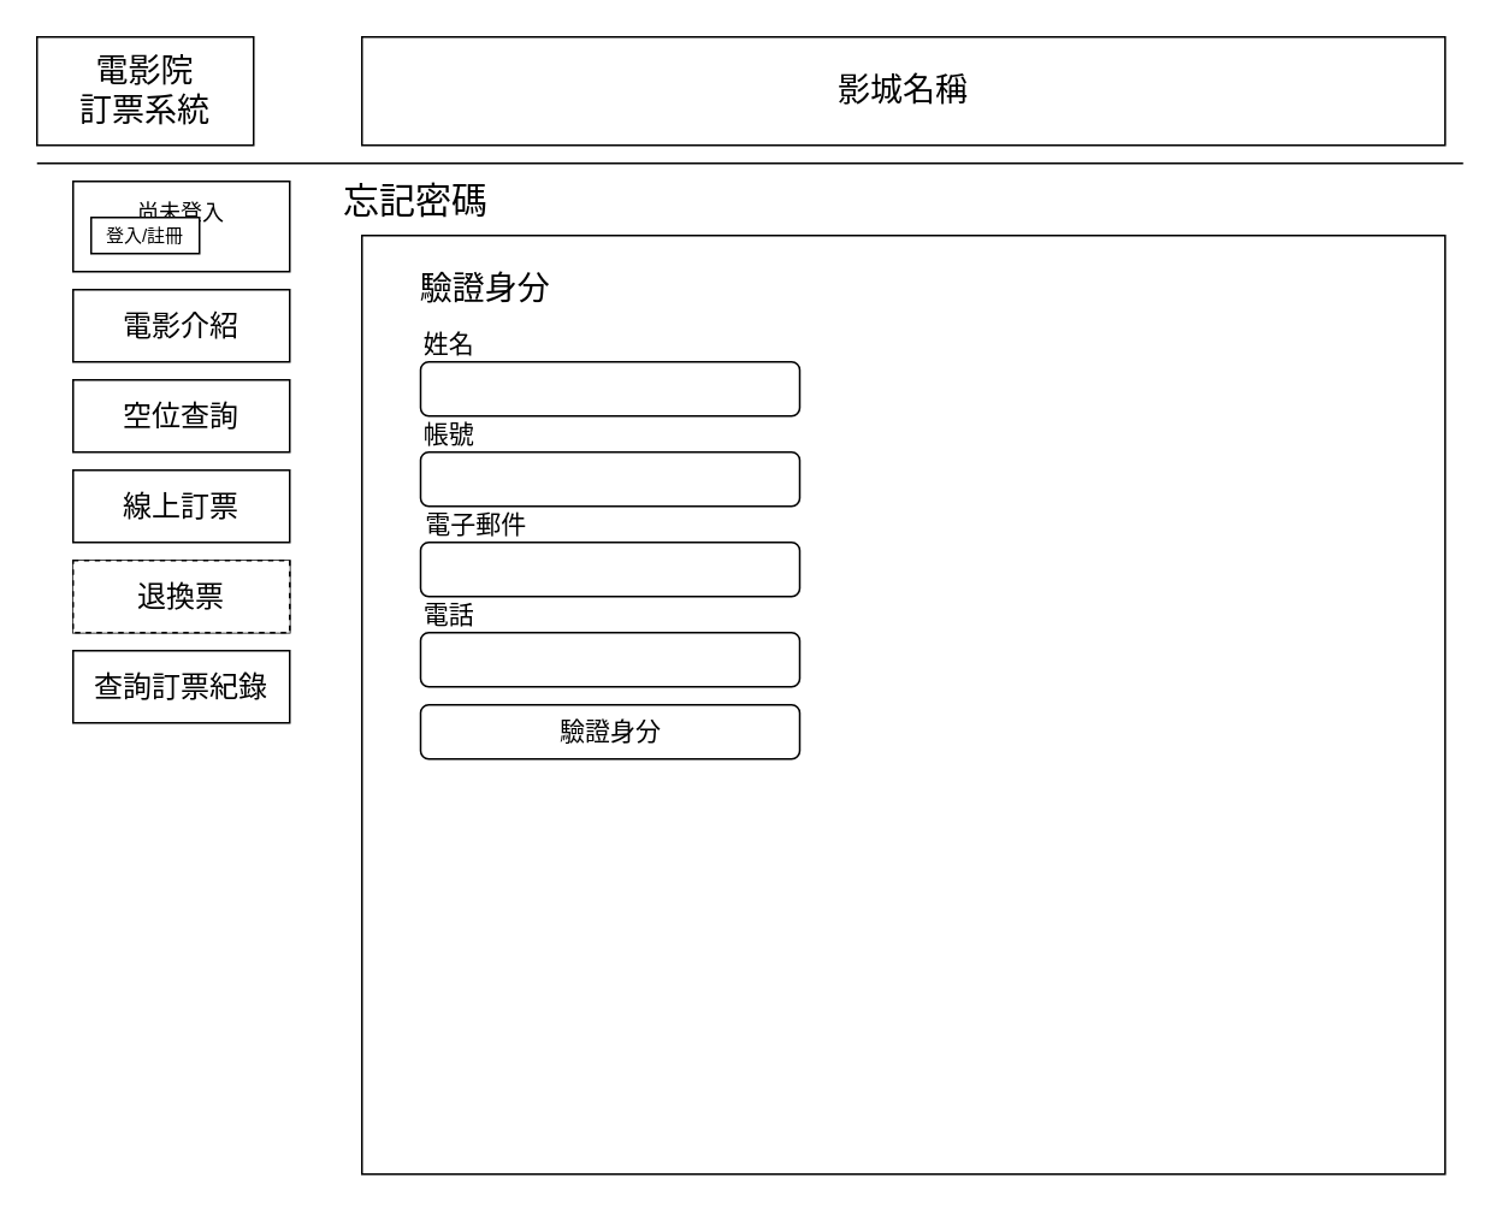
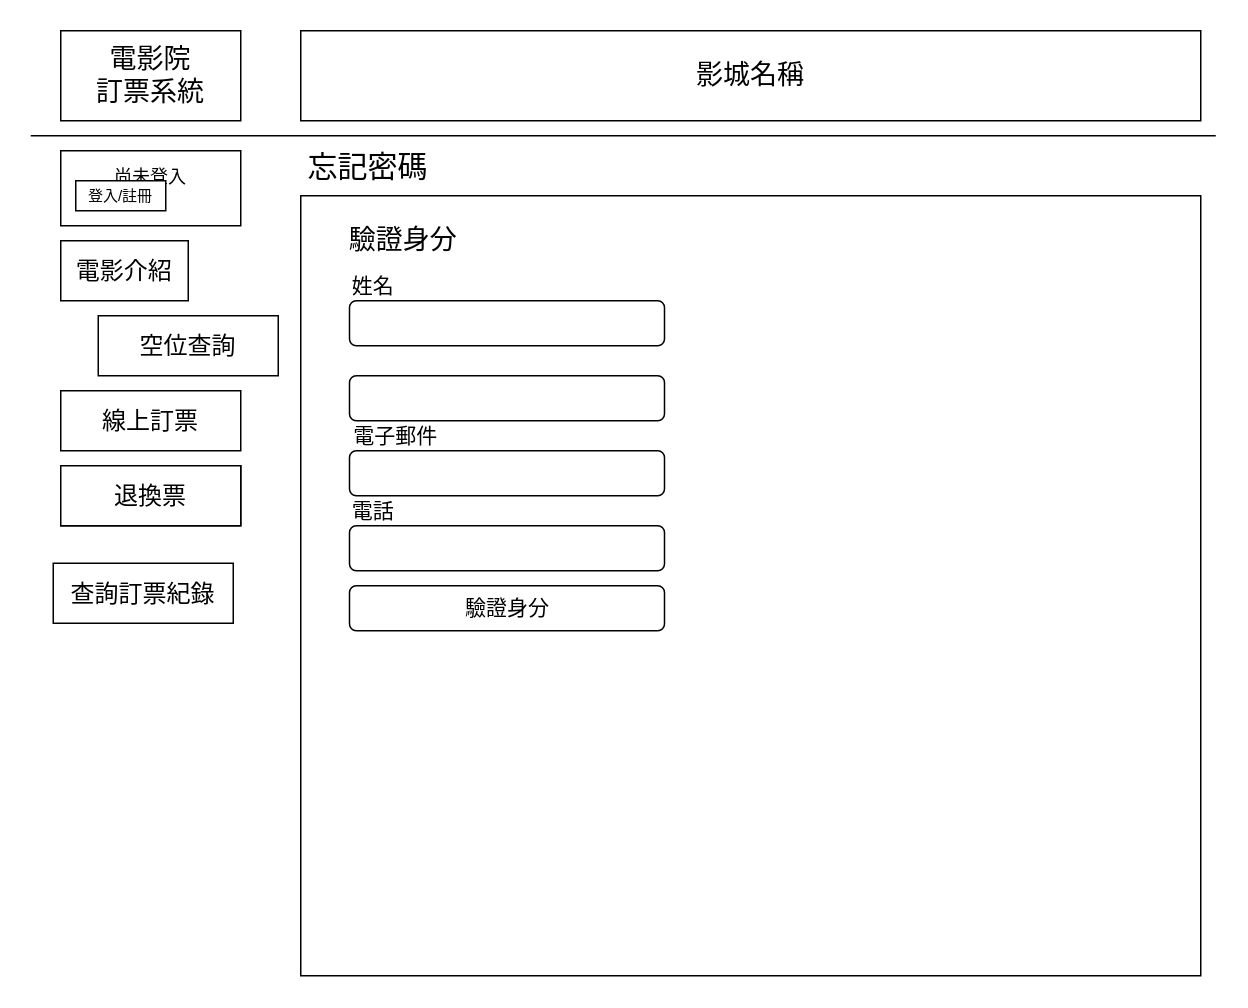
- <mxCell id="3" value="&lt;span style=&quot;font-size: 18px&quot;&gt;電影院&lt;br&gt;訂票系統&lt;/span&gt;" style="rounded=0;whiteSpace=wrap;html=1;" parent="1" vertex="1"><mxGeometry x="20" y="20" width="120" height="60" as="geometry" /></mxCell>
+ <mxCell id="3" value="&lt;span style=&quot;font-size: 18px&quot;&gt;電影院&lt;br&gt;訂票系統&lt;/span&gt;" style="rounded=0;whiteSpace=wrap;html=1;" parent="1" vertex="1"><mxGeometry x="40" y="20" width="120" height="60" as="geometry" /></mxCell>
- <mxCell id="8" value="&lt;span style=&quot;font-size: 20px&quot;&gt;忘記密碼&lt;/span&gt;" style="text;html=1;strokeColor=none;fillColor=none;align=center;verticalAlign=middle;whiteSpace=wrap;rounded=0;" parent="1" vertex="1"><mxGeometry x="185" y="100" width="90" height="20" as="geometry" /></mxCell>
+ <mxCell id="8" value="&lt;span style=&quot;font-size: 20px&quot;&gt;忘記密碼&lt;/span&gt;" style="text;html=1;strokeColor=none;fillColor=none;align=center;verticalAlign=middle;whiteSpace=wrap;rounded=0;" parent="1" vertex="1"><mxGeometry x="200" y="100" width="90" height="20" as="geometry" /></mxCell>
- <mxCell id="6" value="&lt;font style=&quot;font-size: 16px&quot;&gt;電影介紹&lt;/font&gt;" style="rounded=0;whiteSpace=wrap;html=1;" parent="1" vertex="1"><mxGeometry x="40" y="160" width="120" height="40" as="geometry" /></mxCell>
+ <mxCell id="6" value="&lt;font style=&quot;font-size: 16px&quot;&gt;電影介紹&lt;/font&gt;" style="rounded=0;whiteSpace=wrap;html=1;" parent="1" vertex="1"><mxGeometry x="40" y="160" width="85" height="40" as="geometry" /></mxCell>
- <mxCell id="12" value="&lt;font style=&quot;font-size: 16px&quot;&gt;空位查詢&lt;/font&gt;" style="rounded=0;whiteSpace=wrap;html=1;" parent="1" vertex="1"><mxGeometry x="40" y="210" width="120" height="40" as="geometry" /></mxCell>
+ <mxCell id="12" value="&lt;font style=&quot;font-size: 16px&quot;&gt;空位查詢&lt;/font&gt;" style="rounded=0;whiteSpace=wrap;html=1;" parent="1" vertex="1"><mxGeometry x="65" y="210" width="120" height="40" as="geometry" /></mxCell>
- <mxCell id="17" value="&lt;font style=&quot;font-size: 14px&quot;&gt;帳號&lt;/font&gt;" style="text;html=1;align=center;verticalAlign=middle;resizable=0;points=[];autosize=1;" vertex="1" parent="1"><mxGeometry x="227.5" y="230" width="40" height="20" as="geometry" /></mxCell>
- <mxCell id="10" value="&lt;span style=&quot;font-size: 16px&quot;&gt;退換票&lt;/span&gt;" style="rounded=0;whiteSpace=wrap;html=1;dashed=1;" parent="1" vertex="1"><mxGeometry x="40" y="310" width="120" height="40" as="geometry" /></mxCell>
+ <mxCell id="10" value="&lt;span style=&quot;font-size: 16px&quot;&gt;退換票&lt;/span&gt;" style="rounded=0;whiteSpace=wrap;html=1;" parent="1" vertex="1"><mxGeometry x="40" y="310" width="120" height="40" as="geometry" /></mxCell>
- <mxCell id="11" value="&lt;font style=&quot;font-size: 16px&quot;&gt;查詢訂票紀錄&lt;/font&gt;" style="rounded=0;whiteSpace=wrap;html=1;" parent="1" vertex="1"><mxGeometry x="40" y="360" width="120" height="40" as="geometry" /></mxCell>
+ <mxCell id="11" value="&lt;font style=&quot;font-size: 16px&quot;&gt;查詢訂票紀錄&lt;/font&gt;" style="rounded=0;whiteSpace=wrap;html=1;" parent="1" vertex="1"><mxGeometry x="35" y="375" width="120" height="40" as="geometry" /></mxCell>
